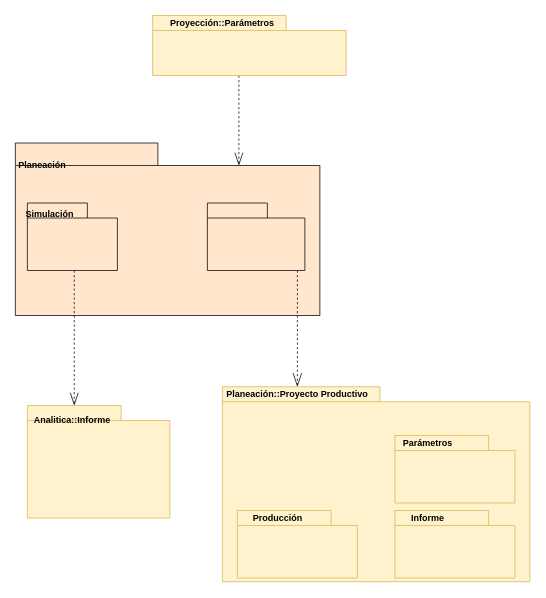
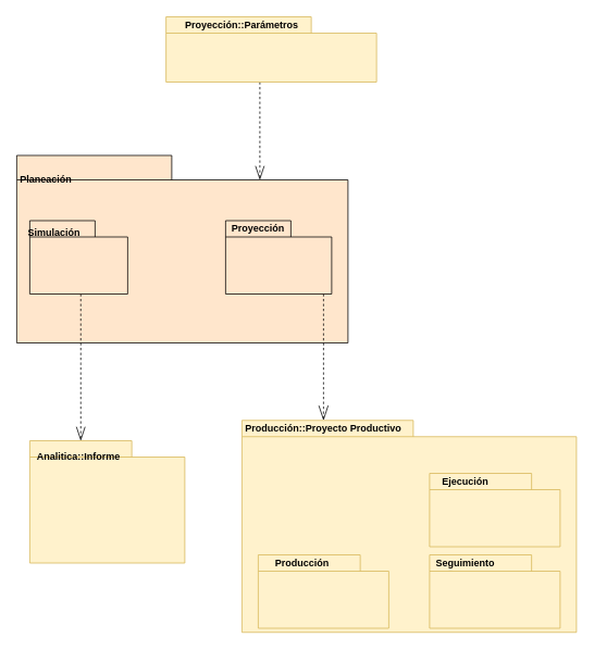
+ <mxCell id="10" value="&lt;b&gt;Proyección&lt;/b&gt;" style="text;html=1;strokeColor=none;fillColor=none;align=center;verticalAlign=middle;whiteSpace=wrap;rounded=0;" parent="1" vertex="1"><mxGeometry x="296" y="270" width="40" height="20" as="geometry" /></mxCell>
- <mxCell id="19" value="&lt;b style=&quot;font-family: &amp;#34;helvetica&amp;#34;&quot;&gt;Planeación::Proyecto Productivo&lt;/b&gt;" style="text;html=1;strokeColor=none;fillColor=none;align=center;verticalAlign=middle;whiteSpace=wrap;rounded=0;" vertex="1" parent="1"><mxGeometry x="296" y="515" width="200" height="20" as="geometry" /></mxCell>
+ <mxCell id="19" value="&lt;b style=&quot;font-family: &amp;#34;helvetica&amp;#34;&quot;&gt;Producción::Proyecto Productivo&lt;/b&gt;" style="text;html=1;strokeColor=none;fillColor=none;align=center;verticalAlign=middle;whiteSpace=wrap;rounded=0;" vertex="1" parent="1"><mxGeometry x="296" y="515" width="200" height="20" as="geometry" /></mxCell>
- <mxCell id="21" value="&lt;b style=&quot;font-family: &amp;#34;helvetica&amp;#34;&quot;&gt;Parámetros&lt;/b&gt;" style="text;html=1;strokeColor=none;fillColor=none;align=center;verticalAlign=middle;whiteSpace=wrap;rounded=0;" vertex="1" parent="1"><mxGeometry x="470" y="580" width="200" height="20" as="geometry" /></mxCell>
+ <mxCell id="21" value="&lt;b style=&quot;font-family: &amp;#34;helvetica&amp;#34;&quot;&gt;Ejecución&lt;/b&gt;" style="text;html=1;strokeColor=none;fillColor=none;align=center;verticalAlign=middle;whiteSpace=wrap;rounded=0;" vertex="1" parent="1"><mxGeometry x="470" y="580" width="200" height="20" as="geometry" /></mxCell>
- <mxCell id="22" value="&lt;b style=&quot;font-family: &amp;#34;helvetica&amp;#34;&quot;&gt;Informe&lt;/b&gt;" style="text;html=1;strokeColor=none;fillColor=none;align=center;verticalAlign=middle;whiteSpace=wrap;rounded=0;" vertex="1" parent="1"><mxGeometry x="470" y="680" width="200" height="20" as="geometry" /></mxCell>
+ <mxCell id="22" value="&lt;b style=&quot;font-family: &amp;#34;helvetica&amp;#34;&quot;&gt;Seguimiento&lt;/b&gt;" style="text;html=1;strokeColor=none;fillColor=none;align=center;verticalAlign=middle;whiteSpace=wrap;rounded=0;" vertex="1" parent="1"><mxGeometry x="470" y="680" width="200" height="20" as="geometry" /></mxCell>
